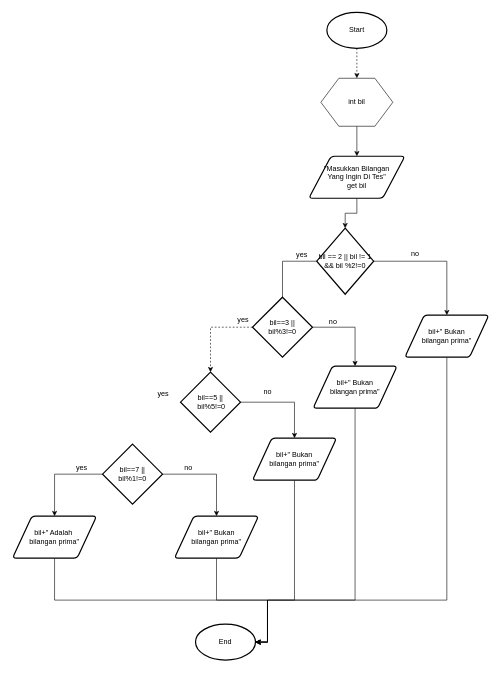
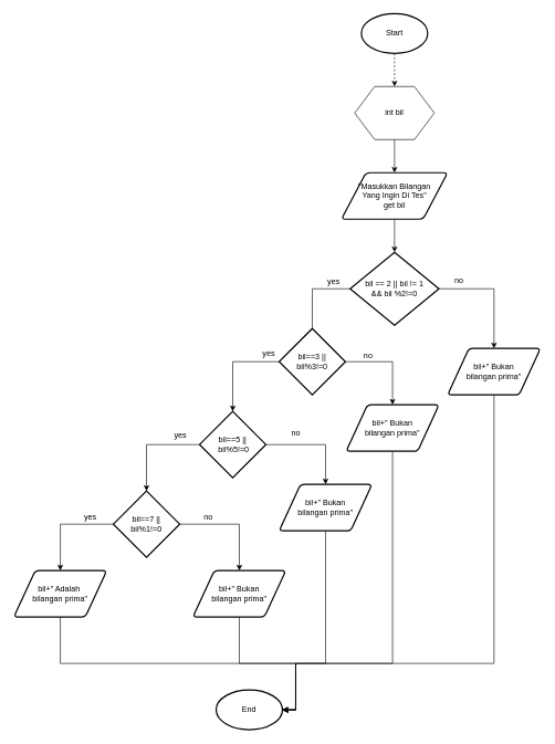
- <mxCell id="10" value="bil == 2 || bil != 1&lt;br&gt;&amp;amp;&amp;amp; bil %2!=0" style="strokeWidth=2;html=1;shape=mxgraph.flowchart.decision;whiteSpace=wrap;" vertex="1" parent="1"><mxGeometry x="527" y="380" width="95" height="110" as="geometry" /></mxCell>
+ <mxCell id="10" value="bil == 2 || bil != 1&lt;br&gt;&amp;amp;&amp;amp; bil %2!=0" style="strokeWidth=2;html=1;shape=mxgraph.flowchart.decision;whiteSpace=wrap;" vertex="1" parent="1"><mxGeometry x="527" y="380" width="134" height="110" as="geometry" /></mxCell>
- <mxCell id="14" value="" style="edgeStyle=orthogonalEdgeStyle;rounded=0;orthogonalLoop=1;jettySize=auto;html=1;dashed=1;" edge="1" parent="1" source="15" target="22"><mxGeometry relative="1" as="geometry" /></mxCell>
+ <mxCell id="14" value="" style="edgeStyle=orthogonalEdgeStyle;rounded=0;orthogonalLoop=1;jettySize=auto;html=1;" edge="1" parent="1" source="15" target="22"><mxGeometry relative="1" as="geometry" /></mxCell>
+ <mxCell id="21" value="" style="edgeStyle=orthogonalEdgeStyle;rounded=0;orthogonalLoop=1;jettySize=auto;html=1;" edge="1" parent="1" source="22" target="31"><mxGeometry relative="1" as="geometry" /></mxCell>
